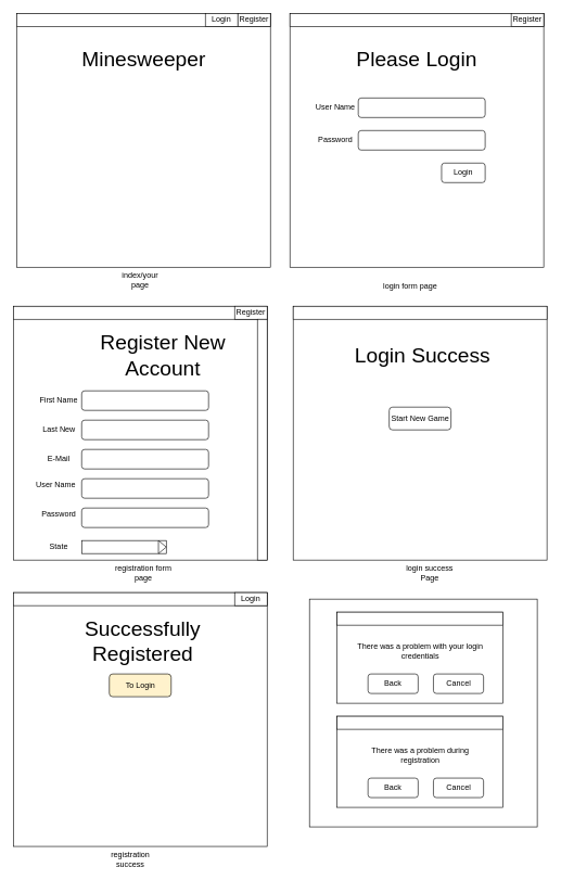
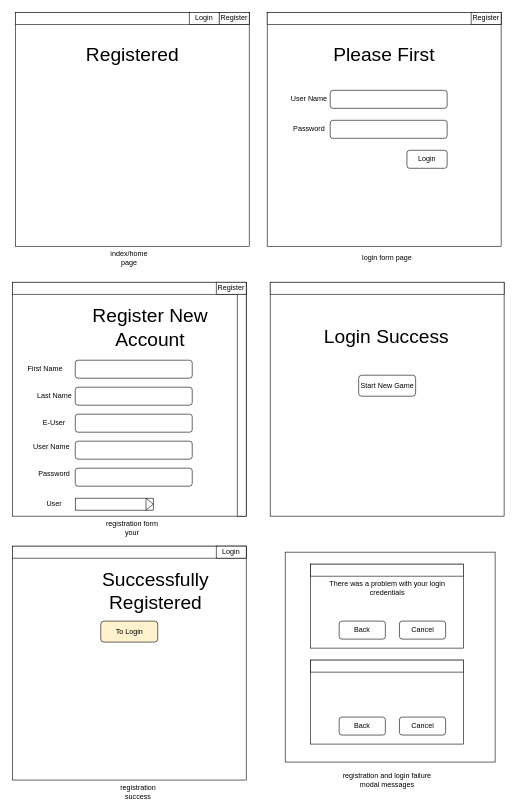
- <mxCell id="5" value="&lt;font style=&quot;font-size: 32px&quot;&gt;Minesweeper&lt;/font&gt;" style="text;html=1;strokeColor=none;fillColor=none;align=center;verticalAlign=middle;whiteSpace=wrap;rounded=0;" vertex="1" parent="1"><mxGeometry x="147.5" y="50" width="145" height="80" as="geometry" /></mxCell>
+ <mxCell id="5" value="&lt;font style=&quot;font-size: 32px&quot;&gt;Registered&lt;/font&gt;" style="text;html=1;strokeColor=none;fillColor=none;align=center;verticalAlign=middle;whiteSpace=wrap;rounded=0;" vertex="1" parent="1"><mxGeometry x="147.5" y="50" width="145" height="80" as="geometry" /></mxCell>
- <mxCell id="13" value="&lt;font style=&quot;font-size: 32px&quot;&gt;Please Login&lt;/font&gt;" style="text;html=1;strokeColor=none;fillColor=none;align=center;verticalAlign=middle;whiteSpace=wrap;rounded=0;" vertex="1" parent="1"><mxGeometry x="530" y="50" width="220" height="80" as="geometry" /></mxCell>
+ <mxCell id="13" value="&lt;font style=&quot;font-size: 32px&quot;&gt;Please First&lt;/font&gt;" style="text;html=1;strokeColor=none;fillColor=none;align=center;verticalAlign=middle;whiteSpace=wrap;rounded=0;" vertex="1" parent="1"><mxGeometry x="530" y="50" width="220" height="80" as="geometry" /></mxCell>
- <mxCell id="8" value="index/your page" style="text;html=1;strokeColor=none;fillColor=none;align=center;verticalAlign=middle;whiteSpace=wrap;rounded=0;" vertex="1" parent="1"><mxGeometry x="195" y="420" width="40" height="20" as="geometry" /></mxCell>
+ <mxCell id="8" value="index/home page" style="text;html=1;strokeColor=none;fillColor=none;align=center;verticalAlign=middle;whiteSpace=wrap;rounded=0;" vertex="1" parent="1"><mxGeometry x="195" y="420" width="40" height="20" as="geometry" /></mxCell>
- <mxCell id="12" value="login form page" style="text;html=1;strokeColor=none;fillColor=none;align=center;verticalAlign=middle;whiteSpace=wrap;rounded=0;" vertex="1" parent="1"><mxGeometry x="580" y="430" width="100" height="20" as="geometry" /></mxCell>
+ <mxCell id="12" value="login form page" style="text;html=1;strokeColor=none;fillColor=none;align=center;verticalAlign=middle;whiteSpace=wrap;rounded=0;" vertex="1" parent="1"><mxGeometry x="595" y="420" width="100" height="20" as="geometry" /></mxCell>
- <mxCell id="40" value="&lt;font style=&quot;font-size: 32px&quot;&gt;Login Success&lt;/font&gt;" style="text;html=1;strokeColor=none;fillColor=none;align=center;verticalAlign=middle;whiteSpace=wrap;rounded=0;" vertex="1" parent="1"><mxGeometry x="535" y="505" width="227.5" height="80" as="geometry" /></mxCell>
+ <mxCell id="40" value="&lt;font style=&quot;font-size: 32px&quot;&gt;Login Success&lt;/font&gt;" style="text;html=1;strokeColor=none;fillColor=none;align=center;verticalAlign=middle;whiteSpace=wrap;rounded=0;" vertex="1" parent="1"><mxGeometry x="530" y="520" width="227.5" height="80" as="geometry" /></mxCell>
- <mxCell id="26" value="First Name" style="text;html=1;strokeColor=none;fillColor=none;align=center;verticalAlign=middle;whiteSpace=wrap;rounded=0;" vertex="1" parent="1"><mxGeometry x="55" y="605" width="70" height="20" as="geometry" /></mxCell>
+ <mxCell id="26" value="First Name" style="text;html=1;strokeColor=none;fillColor=none;align=center;verticalAlign=middle;whiteSpace=wrap;rounded=0;" vertex="1" parent="1"><mxGeometry x="40" y="605" width="70" height="20" as="geometry" /></mxCell>
- <mxCell id="27" value="Last New" style="text;html=1;strokeColor=none;fillColor=none;align=center;verticalAlign=middle;whiteSpace=wrap;rounded=0;" vertex="1" parent="1"><mxGeometry x="57.5" y="650" width="65" height="20" as="geometry" /></mxCell>
+ <mxCell id="27" value="Last Name" style="text;html=1;strokeColor=none;fillColor=none;align=center;verticalAlign=middle;whiteSpace=wrap;rounded=0;" vertex="1" parent="1"><mxGeometry x="57.5" y="650" width="65" height="20" as="geometry" /></mxCell>
- <mxCell id="32" value="E-Mail" style="text;html=1;strokeColor=none;fillColor=none;align=center;verticalAlign=middle;whiteSpace=wrap;rounded=0;" vertex="1" parent="1"><mxGeometry x="55" y="695" width="70" height="20" as="geometry" /></mxCell>
+ <mxCell id="32" value="E-User" style="text;html=1;strokeColor=none;fillColor=none;align=center;verticalAlign=middle;whiteSpace=wrap;rounded=0;" vertex="1" parent="1"><mxGeometry x="55" y="695" width="70" height="20" as="geometry" /></mxCell>
- <mxCell id="35" value="State" style="text;html=1;strokeColor=none;fillColor=none;align=center;verticalAlign=middle;whiteSpace=wrap;rounded=0;" vertex="1" parent="1"><mxGeometry x="55" y="830" width="70" height="20" as="geometry" /></mxCell>
+ <mxCell id="35" value="User" style="text;html=1;strokeColor=none;fillColor=none;align=center;verticalAlign=middle;whiteSpace=wrap;rounded=0;" vertex="1" parent="1"><mxGeometry x="55" y="830" width="70" height="20" as="geometry" /></mxCell>
- <mxCell id="22" value="registration form page" style="text;html=1;strokeColor=none;fillColor=none;align=center;verticalAlign=middle;whiteSpace=wrap;rounded=0;" vertex="1" parent="1"><mxGeometry x="170" y="870" width="100" height="20" as="geometry" /></mxCell>
+ <mxCell id="22" value="registration form your" style="text;html=1;strokeColor=none;fillColor=none;align=center;verticalAlign=middle;whiteSpace=wrap;rounded=0;" vertex="1" parent="1"><mxGeometry x="170" y="870" width="100" height="20" as="geometry" /></mxCell>
- <mxCell id="41" value="login success Page" style="text;html=1;strokeColor=none;fillColor=none;align=center;verticalAlign=middle;whiteSpace=wrap;rounded=0;" vertex="1" parent="1"><mxGeometry x="620" y="870" width="80" height="20" as="geometry" /></mxCell>
- <mxCell id="45" value="&lt;span style=&quot;font-size: 32px&quot;&gt;Successfully Registered&lt;/span&gt;" style="text;html=1;strokeColor=none;fillColor=none;align=center;verticalAlign=middle;whiteSpace=wrap;rounded=0;" vertex="1" parent="1"><mxGeometry x="105" y="945" width="227.5" height="80" as="geometry" /></mxCell>
+ <mxCell id="45" value="&lt;span style=&quot;font-size: 32px&quot;&gt;Successfully Registered&lt;/span&gt;" style="text;html=1;strokeColor=none;fillColor=none;align=center;verticalAlign=middle;whiteSpace=wrap;rounded=0;" vertex="1" parent="1"><mxGeometry x="145" y="945" width="227.5" height="80" as="geometry" /></mxCell>
- <mxCell id="51" value="There was a problem with your login credentials" style="text;html=1;strokeColor=none;fillColor=none;align=center;verticalAlign=middle;whiteSpace=wrap;rounded=0;" vertex="1" parent="1"><mxGeometry x="547.5" y="990" width="195" height="20" as="geometry" /></mxCell>
+ <mxCell id="51" value="There was a problem with your login credentials" style="text;html=1;strokeColor=none;fillColor=none;align=center;verticalAlign=middle;whiteSpace=wrap;rounded=0;" vertex="1" parent="1"><mxGeometry x="547.5" y="970" width="195" height="20" as="geometry" /></mxCell>
- <mxCell id="55" value="There was a problem during registration" style="text;html=1;strokeColor=none;fillColor=none;align=center;verticalAlign=middle;whiteSpace=wrap;rounded=0;" vertex="1" parent="1"><mxGeometry x="547.5" y="1150" width="195" height="20" as="geometry" /></mxCell>
+ <mxCell id="57" value="registration and login failure modal messages" style="text;html=1;strokeColor=none;fillColor=none;align=center;verticalAlign=middle;whiteSpace=wrap;rounded=0;" vertex="1" parent="1"><mxGeometry x="565" y="1290" width="160" height="20" as="geometry" /></mxCell>
- <mxCell id="46" value="registration success" style="text;html=1;strokeColor=none;fillColor=none;align=center;verticalAlign=middle;whiteSpace=wrap;rounded=0;" vertex="1" parent="1"><mxGeometry x="160" y="1310" width="80" height="20" as="geometry" /></mxCell>
+ <mxCell id="46" value="registration success" style="text;html=1;strokeColor=none;fillColor=none;align=center;verticalAlign=middle;whiteSpace=wrap;rounded=0;" vertex="1" parent="1"><mxGeometry x="190" y="1310" width="80" height="20" as="geometry" /></mxCell>
